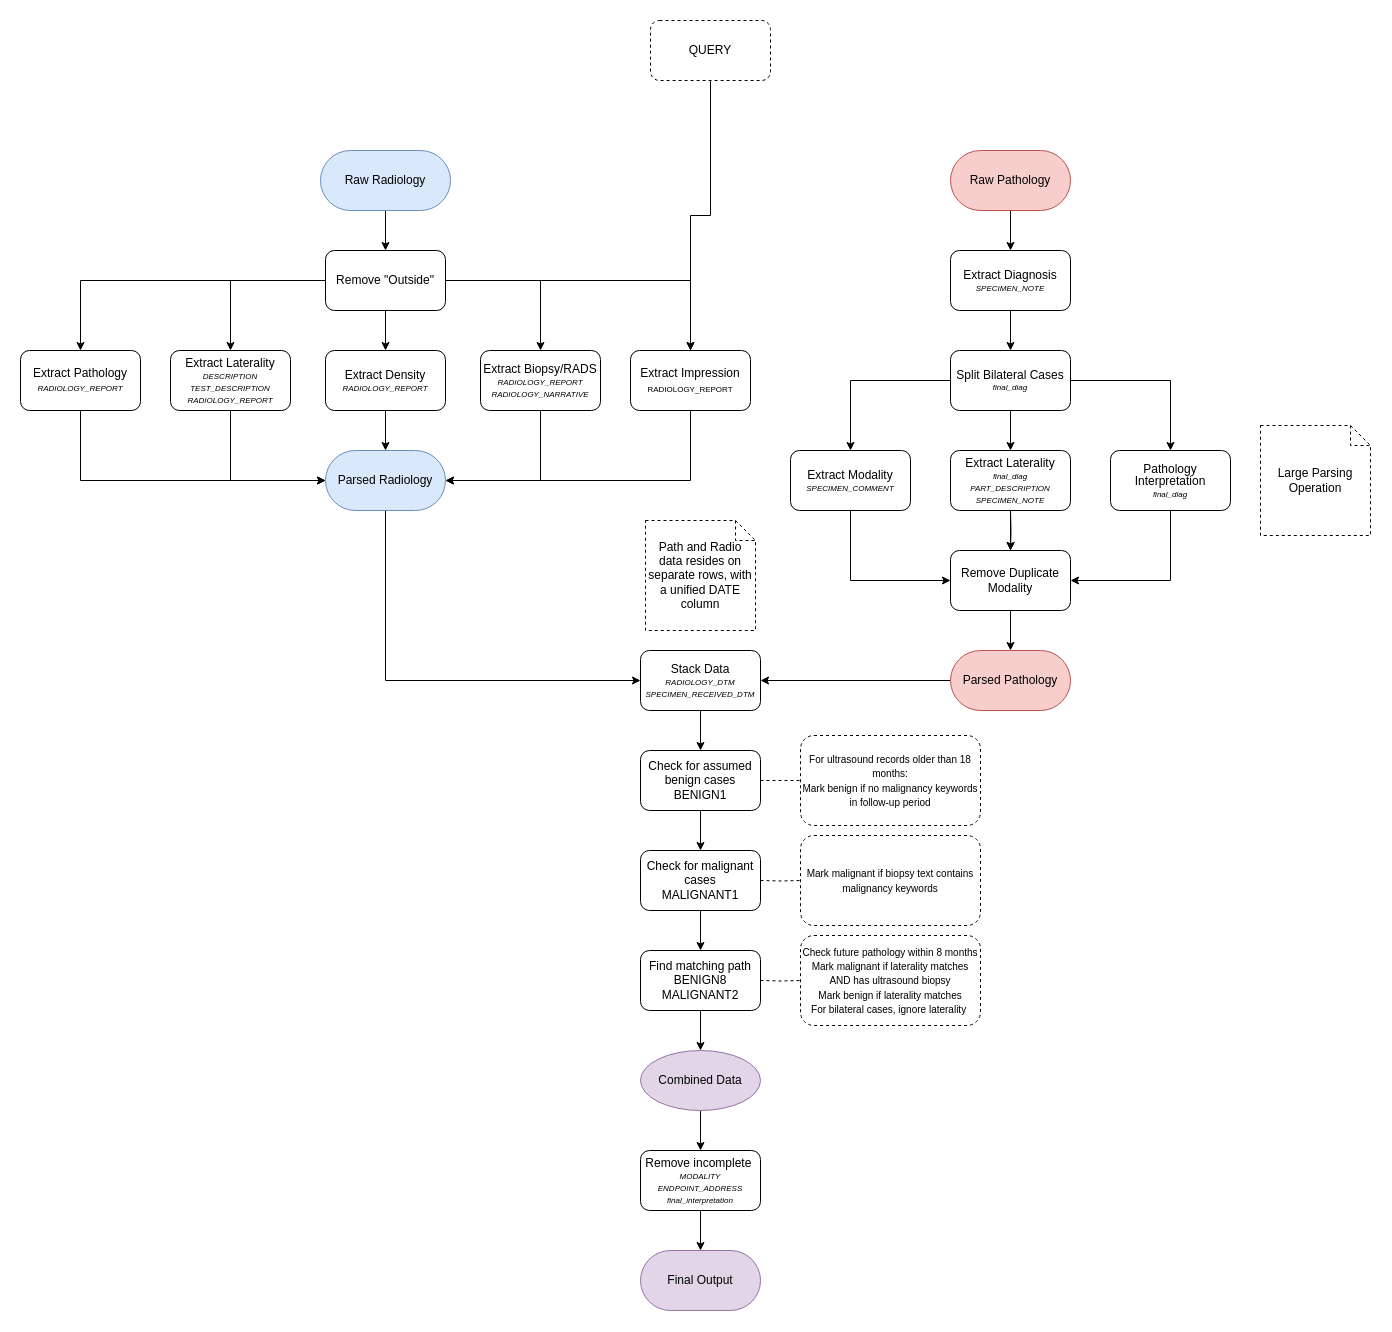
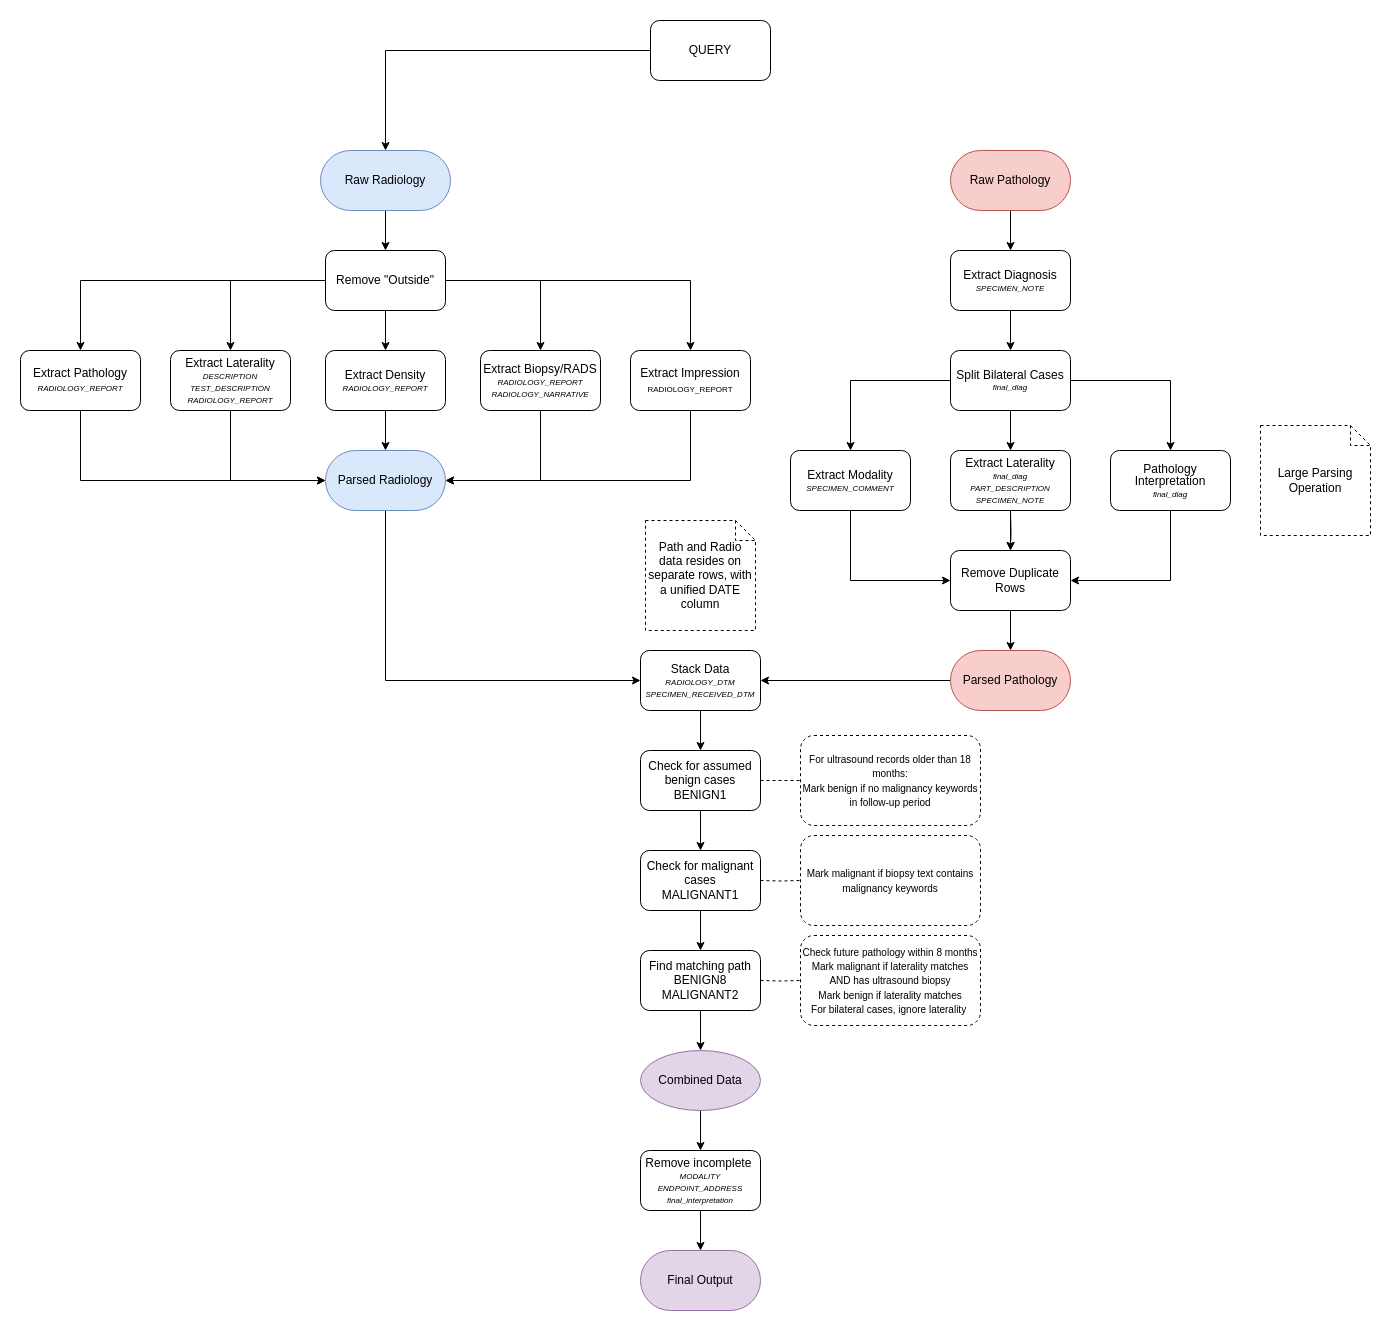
- <mxCell id="39" value="QUERY" style="rounded=1;whiteSpace=wrap;html=1;dashed=1;" parent="1" vertex="1"><mxGeometry x="650" y="20" width="120" height="60" as="geometry" /></mxCell>
+ <mxCell id="39" value="QUERY" style="rounded=1;whiteSpace=wrap;html=1;" parent="1" vertex="1"><mxGeometry x="650" y="20" width="120" height="60" as="geometry" /></mxCell>
- <mxCell id="38" style="edgeStyle=orthogonalEdgeStyle;rounded=0;orthogonalLoop=1;jettySize=auto;html=1;" parent="1" source="39" target="35" edge="1"><mxGeometry relative="1" as="geometry" /></mxCell>
+ <mxCell id="38" style="edgeStyle=orthogonalEdgeStyle;rounded=0;orthogonalLoop=1;jettySize=auto;html=1;" parent="1" source="39" target="8" edge="1"><mxGeometry relative="1" as="geometry" /></mxCell>
- <mxCell id="23" value="Remove Duplicate Modality" style="rounded=1;whiteSpace=wrap;html=1;" parent="1" vertex="1"><mxGeometry x="950" y="550" width="120" height="60" as="geometry" /></mxCell>
+ <mxCell id="23" value="Remove Duplicate Rows" style="rounded=1;whiteSpace=wrap;html=1;" parent="1" vertex="1"><mxGeometry x="950" y="550" width="120" height="60" as="geometry" /></mxCell>
